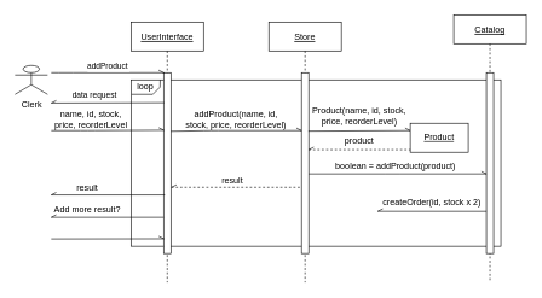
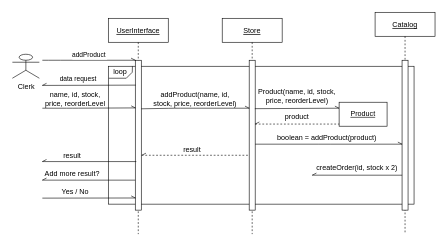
+ <mxCell id="31" value="Yes / No" style="text;html=1;strokeColor=none;fillColor=none;align=center;verticalAlign=middle;whiteSpace=wrap;rounded=0;" vertex="1" parent="1"><mxGeometry x="90" y="310" width="70" height="20" as="geometry" /></mxCell>
